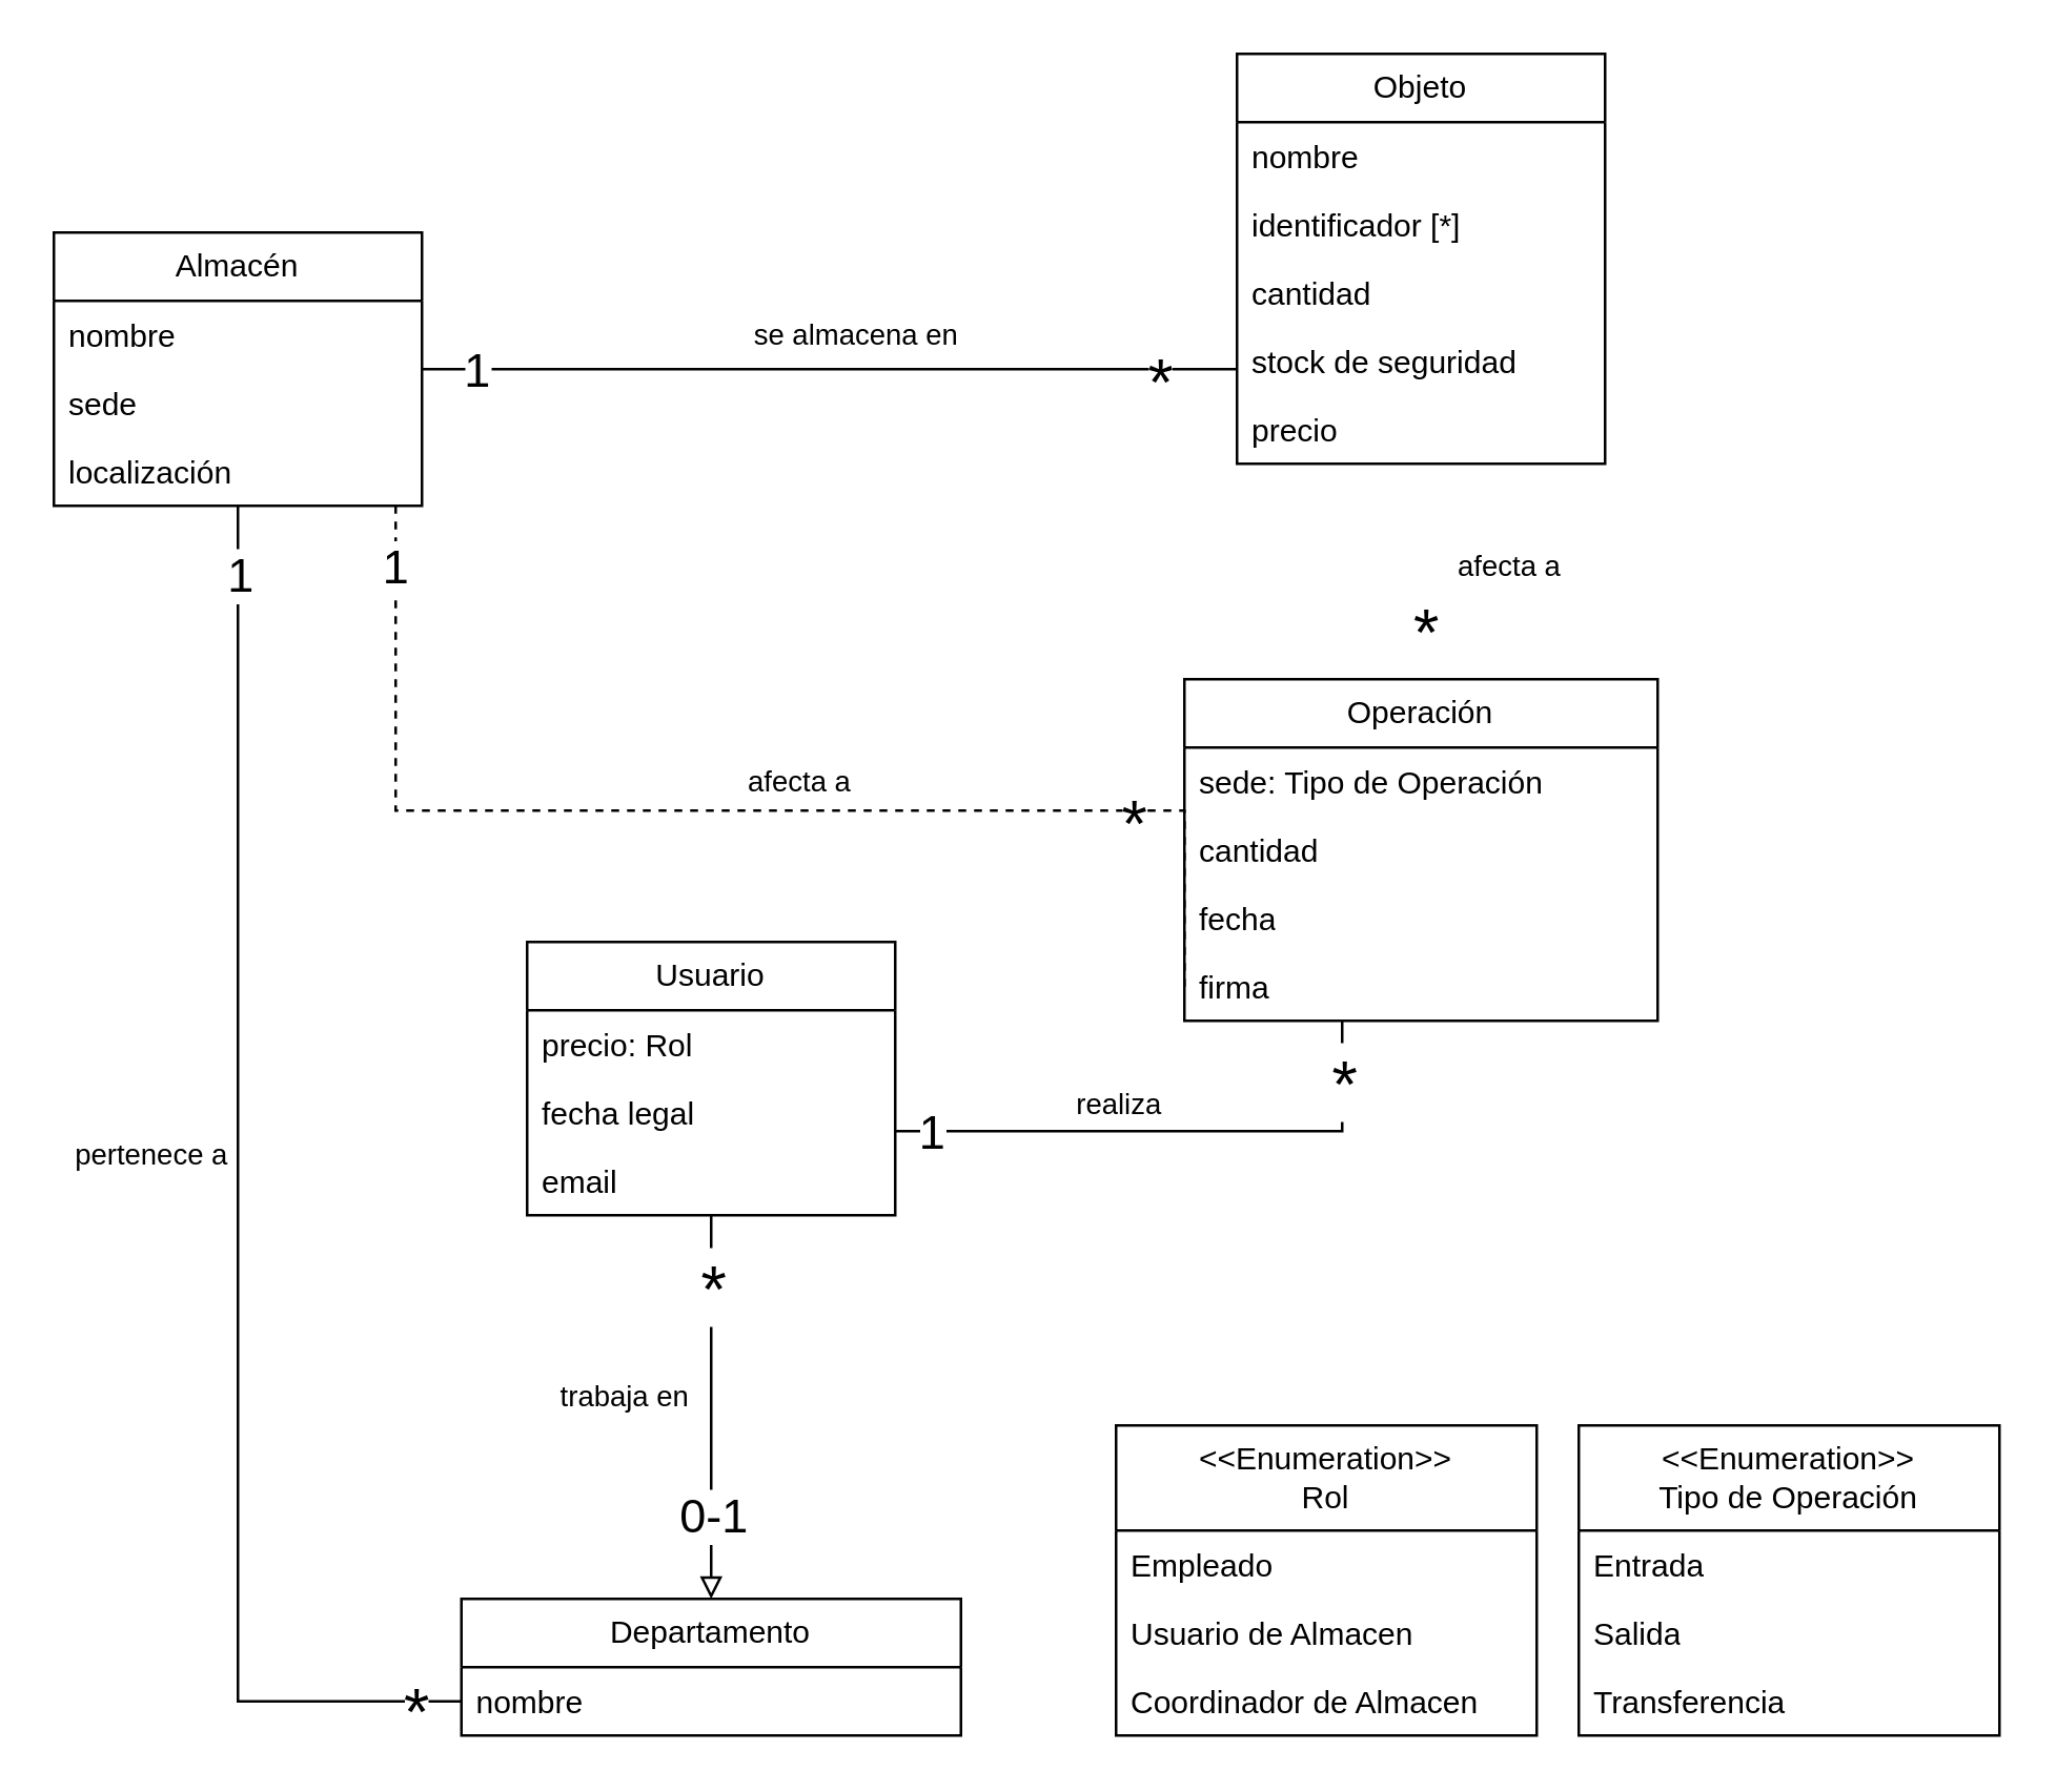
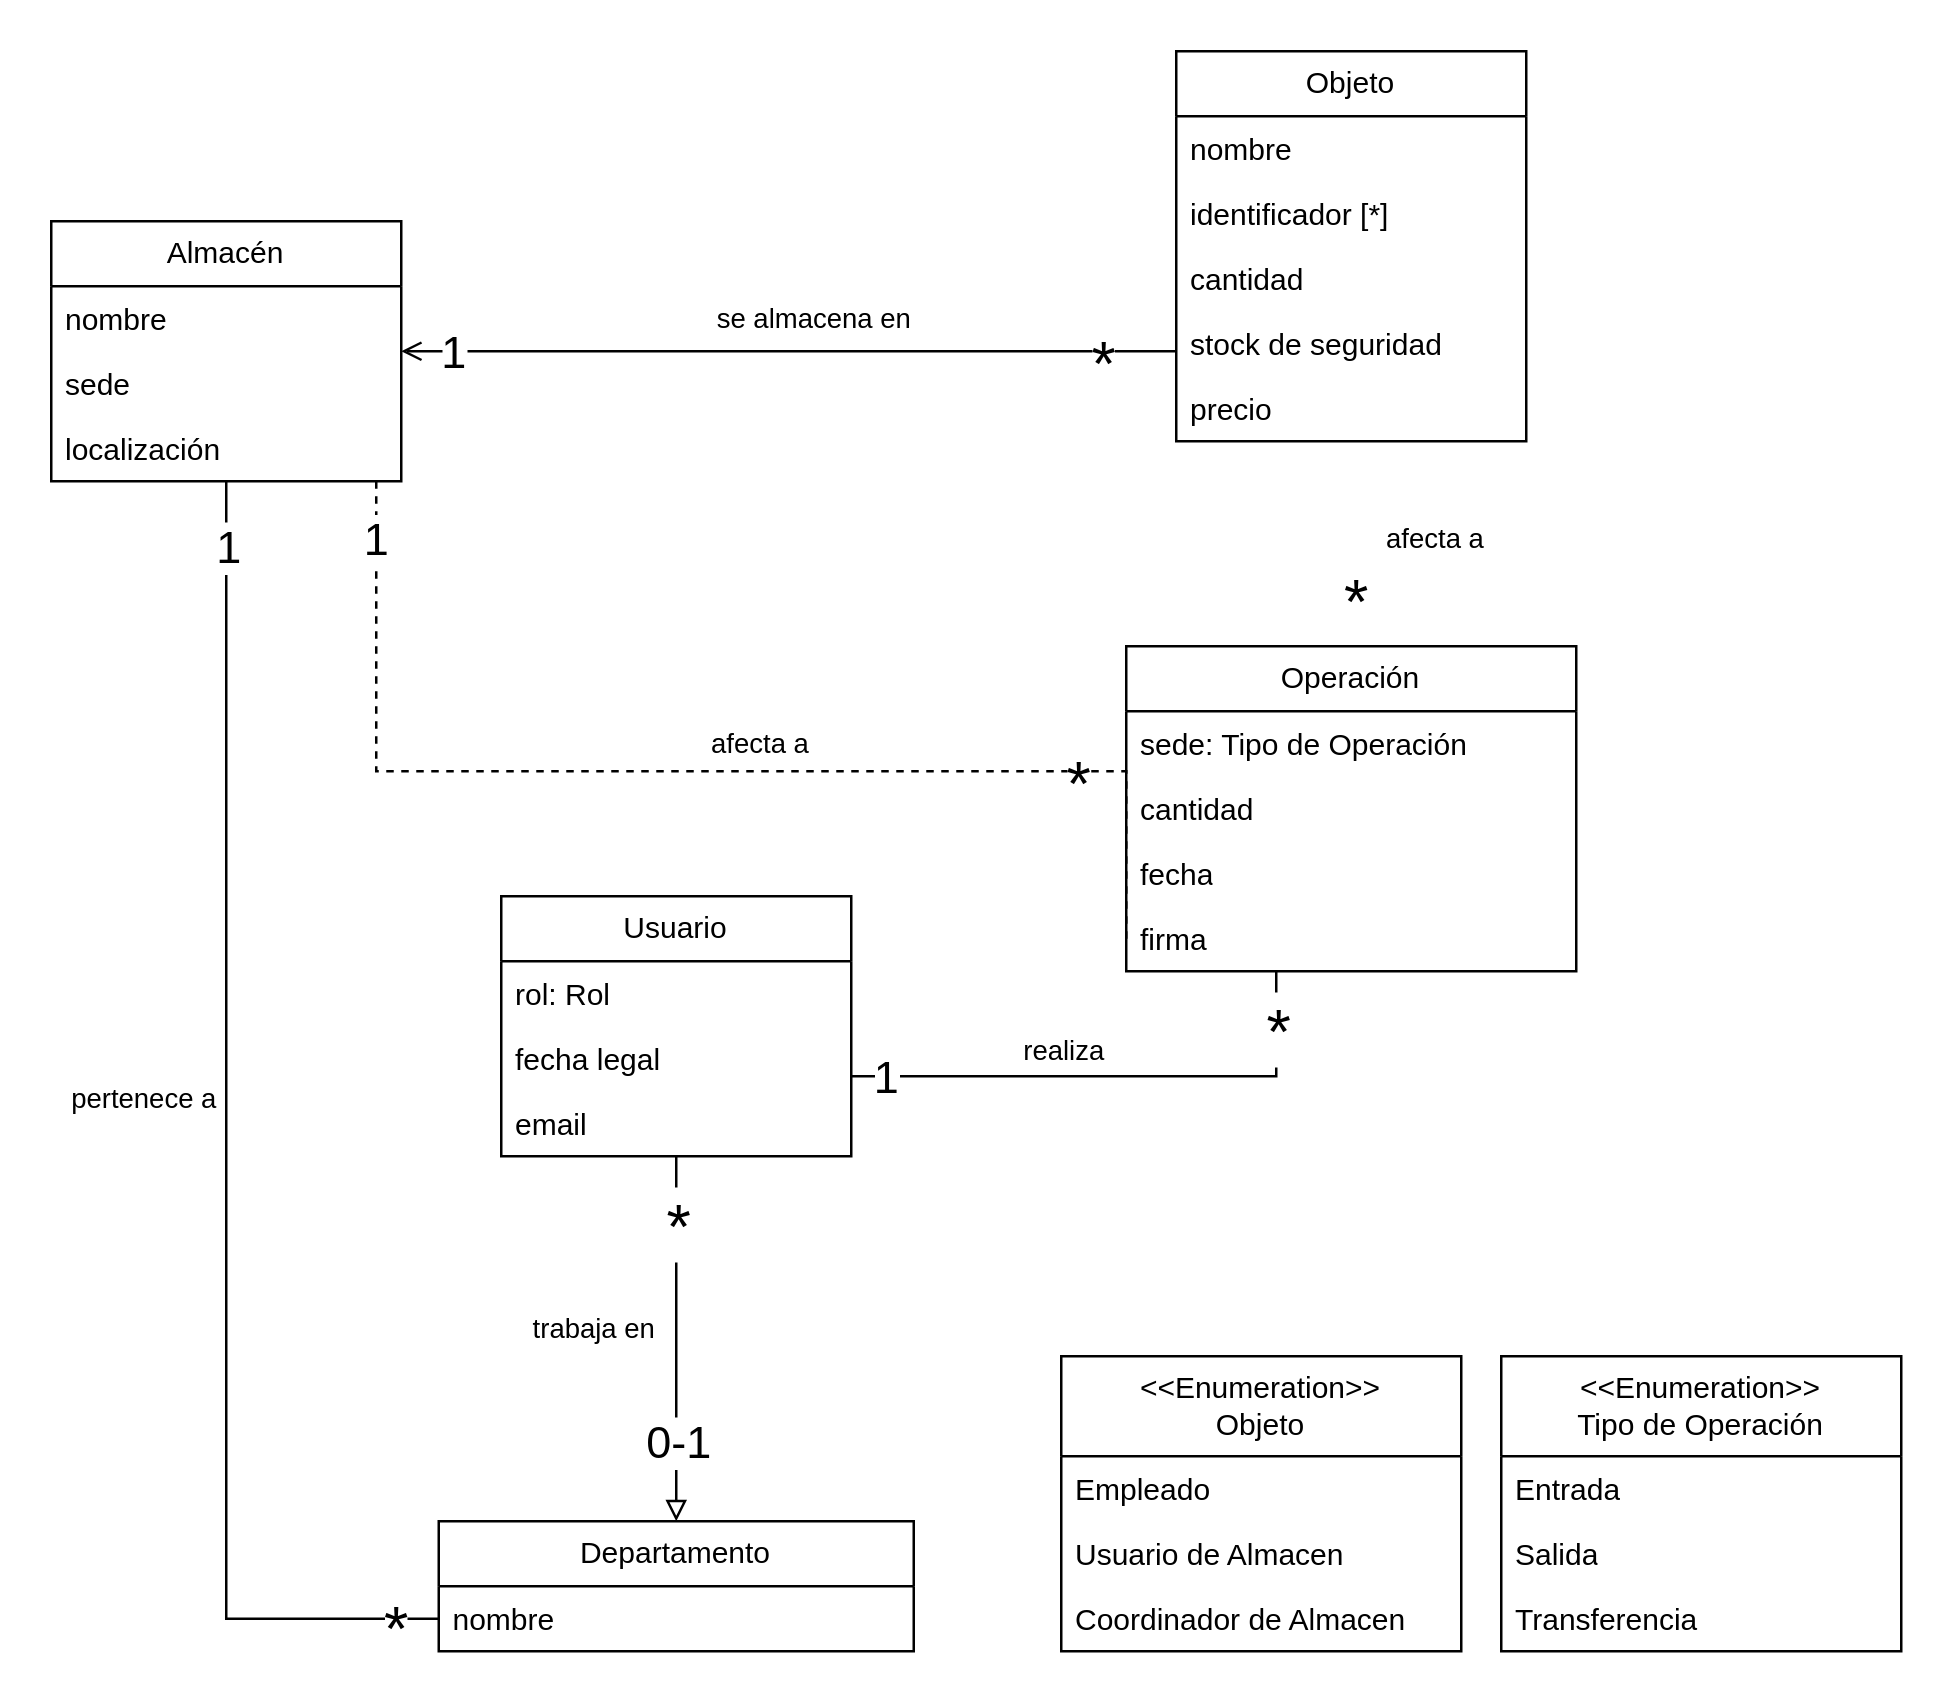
- <mxCell id="8" style="edgeStyle=orthogonalEdgeStyle;rounded=0;orthogonalLoop=1;jettySize=auto;html=1;startArrow=none;startFill=0;endArrow=none;endFill=0;" parent="1" source="9" target="16" edge="1"><mxGeometry relative="1" as="geometry"><Array as="points"><mxPoint x="190" y="140" /><mxPoint x="190" y="140" /></Array></mxGeometry></mxCell>
+ <mxCell id="8" style="edgeStyle=orthogonalEdgeStyle;rounded=0;orthogonalLoop=1;jettySize=auto;html=1;startArrow=none;startFill=0;endArrow=open;endFill=0;" parent="1" source="9" target="16" edge="1"><mxGeometry relative="1" as="geometry"><Array as="points"><mxPoint x="190" y="140" /><mxPoint x="190" y="140" /></Array></mxGeometry></mxCell>
- <mxCell id="5" value="precio: Rol" style="text;strokeColor=none;fillColor=none;align=left;verticalAlign=top;spacingLeft=4;spacingRight=4;overflow=hidden;rotatable=0;points=[[0,0.5],[1,0.5]];portConstraint=eastwest;whiteSpace=wrap;html=1;" parent="4" vertex="1"><mxGeometry y="26" width="140" height="26" as="geometry" /></mxCell>
+ <mxCell id="5" value="rol: Rol" style="text;strokeColor=none;fillColor=none;align=left;verticalAlign=top;spacingLeft=4;spacingRight=4;overflow=hidden;rotatable=0;points=[[0,0.5],[1,0.5]];portConstraint=eastwest;whiteSpace=wrap;html=1;" parent="4" vertex="1"><mxGeometry y="26" width="140" height="26" as="geometry" /></mxCell>
- <mxCell id="30" value="&lt;div&gt;&amp;lt;&amp;lt;Enumeration&amp;gt;&amp;gt;&lt;/div&gt;Rol" style="swimlane;fontStyle=0;childLayout=stackLayout;horizontal=1;startSize=40;fillColor=none;horizontalStack=0;resizeParent=1;resizeParentMax=0;resizeLast=0;collapsible=1;marginBottom=0;whiteSpace=wrap;html=1;" parent="1" vertex="1"><mxGeometry x="424" y="542" width="160" height="118" as="geometry" /></mxCell>
+ <mxCell id="30" value="&lt;div&gt;&amp;lt;&amp;lt;Enumeration&amp;gt;&amp;gt;&lt;/div&gt;Objeto" style="swimlane;fontStyle=0;childLayout=stackLayout;horizontal=1;startSize=40;fillColor=none;horizontalStack=0;resizeParent=1;resizeParentMax=0;resizeLast=0;collapsible=1;marginBottom=0;whiteSpace=wrap;html=1;" parent="1" vertex="1"><mxGeometry x="424" y="542" width="160" height="118" as="geometry" /></mxCell>
